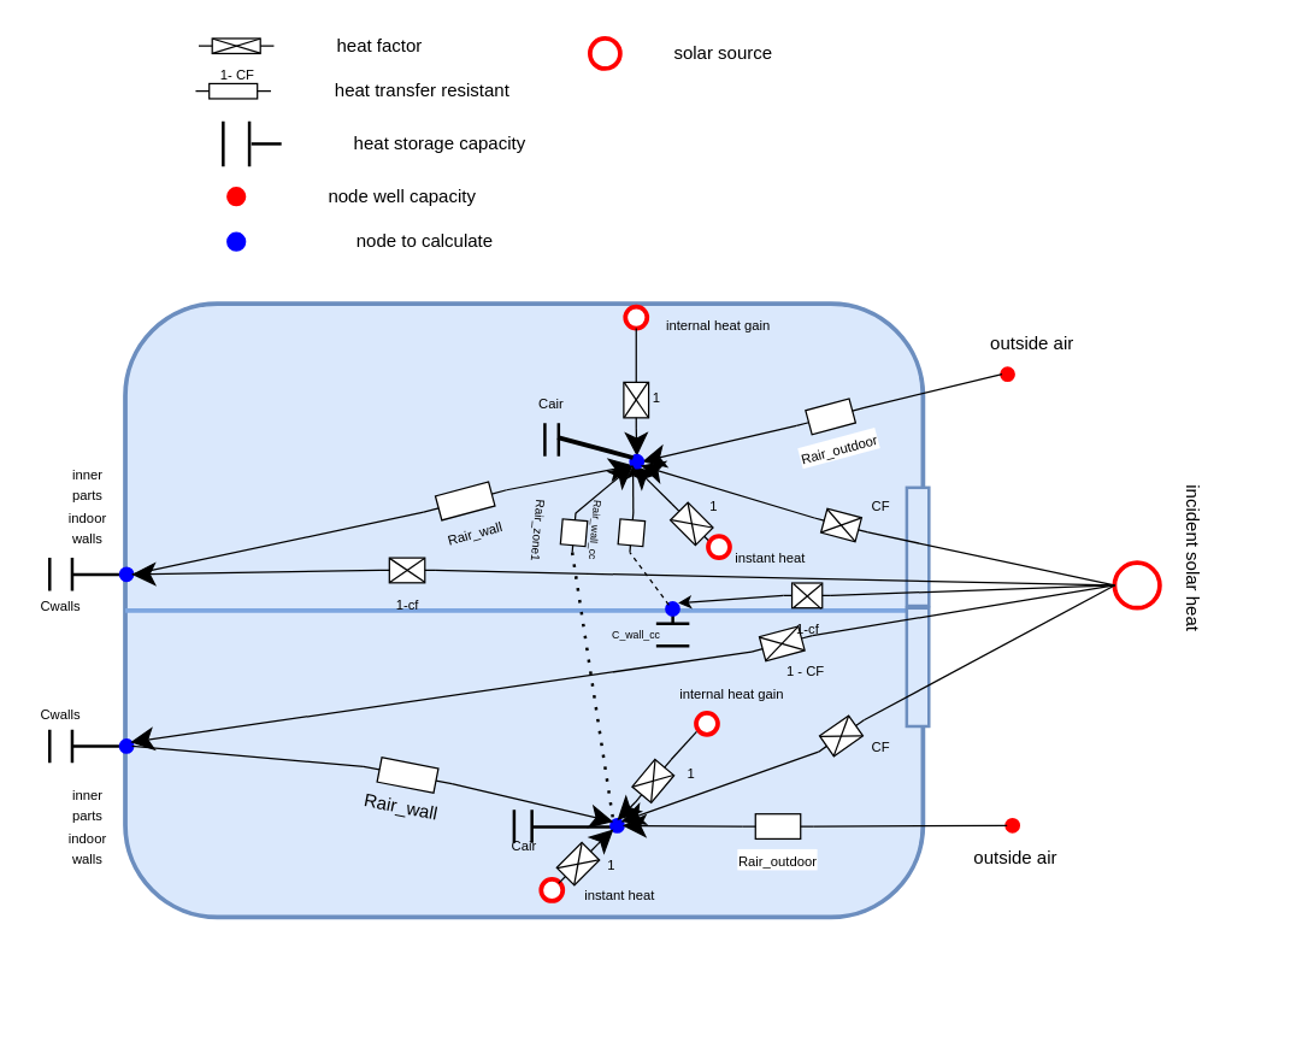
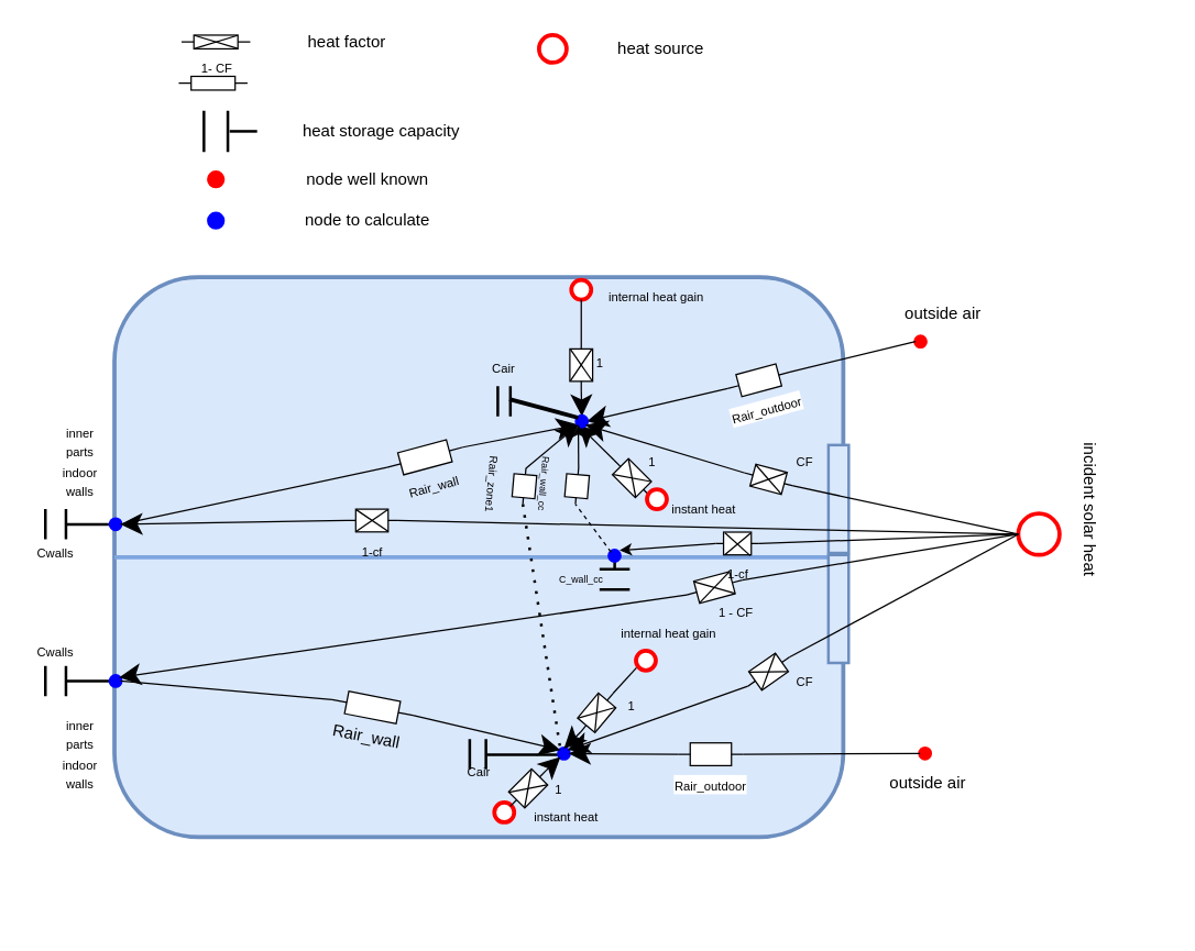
- <mxCell id="20" value="&amp;nbsp; solar source" style="text;html=1;strokeColor=none;fillColor=none;align=center;verticalAlign=middle;whiteSpace=wrap;rounded=0;" parent="2" vertex="1"><mxGeometry x="381.5" y="5" width="150" height="20" as="geometry" /></mxCell>
+ <mxCell id="20" value="&amp;nbsp; heat source" style="text;html=1;strokeColor=none;fillColor=none;align=center;verticalAlign=middle;whiteSpace=wrap;rounded=0;" parent="2" vertex="1"><mxGeometry x="381.5" y="5" width="150" height="20" as="geometry" /></mxCell>
- <mxCell id="16" value="&amp;nbsp; heat transfer resistant" style="text;html=1;strokeColor=none;fillColor=none;align=center;verticalAlign=middle;whiteSpace=wrap;rounded=0;" parent="2" vertex="1"><mxGeometry x="181.5" y="30" width="150" height="20" as="geometry" /></mxCell>
- <mxCell id="17" value="heat storage capacity" style="text;html=1;strokeColor=none;fillColor=none;align=center;verticalAlign=middle;whiteSpace=wrap;rounded=0;" parent="2" vertex="1"><mxGeometry x="196.5" y="65" width="150" height="20" as="geometry" /></mxCell>
+ <mxCell id="17" value="heat storage capacity" style="text;html=1;strokeColor=none;fillColor=none;align=center;verticalAlign=middle;whiteSpace=wrap;rounded=0;" parent="2" vertex="1"><mxGeometry x="181.5" y="65" width="150" height="20" as="geometry" /></mxCell>
- <mxCell id="19" value="node well capacity" style="text;html=1;strokeColor=none;fillColor=none;align=center;verticalAlign=middle;whiteSpace=wrap;rounded=0;" parent="2" vertex="1"><mxGeometry x="171.5" y="100" width="150" height="20" as="geometry" /></mxCell>
+ <mxCell id="19" value="node well known" style="text;html=1;strokeColor=none;fillColor=none;align=center;verticalAlign=middle;whiteSpace=wrap;rounded=0;" parent="2" vertex="1"><mxGeometry x="171.5" y="100" width="150" height="20" as="geometry" /></mxCell>
- <mxCell id="18" value="node to calculate" style="text;html=1;strokeColor=none;fillColor=none;align=center;verticalAlign=middle;whiteSpace=wrap;rounded=0;" parent="2" vertex="1"><mxGeometry x="186.5" y="130" width="150" height="20" as="geometry" /></mxCell>
+ <mxCell id="18" value="node to calculate" style="text;html=1;strokeColor=none;fillColor=none;align=center;verticalAlign=middle;whiteSpace=wrap;rounded=0;" parent="2" vertex="1"><mxGeometry x="171.5" y="130" width="150" height="20" as="geometry" /></mxCell>
